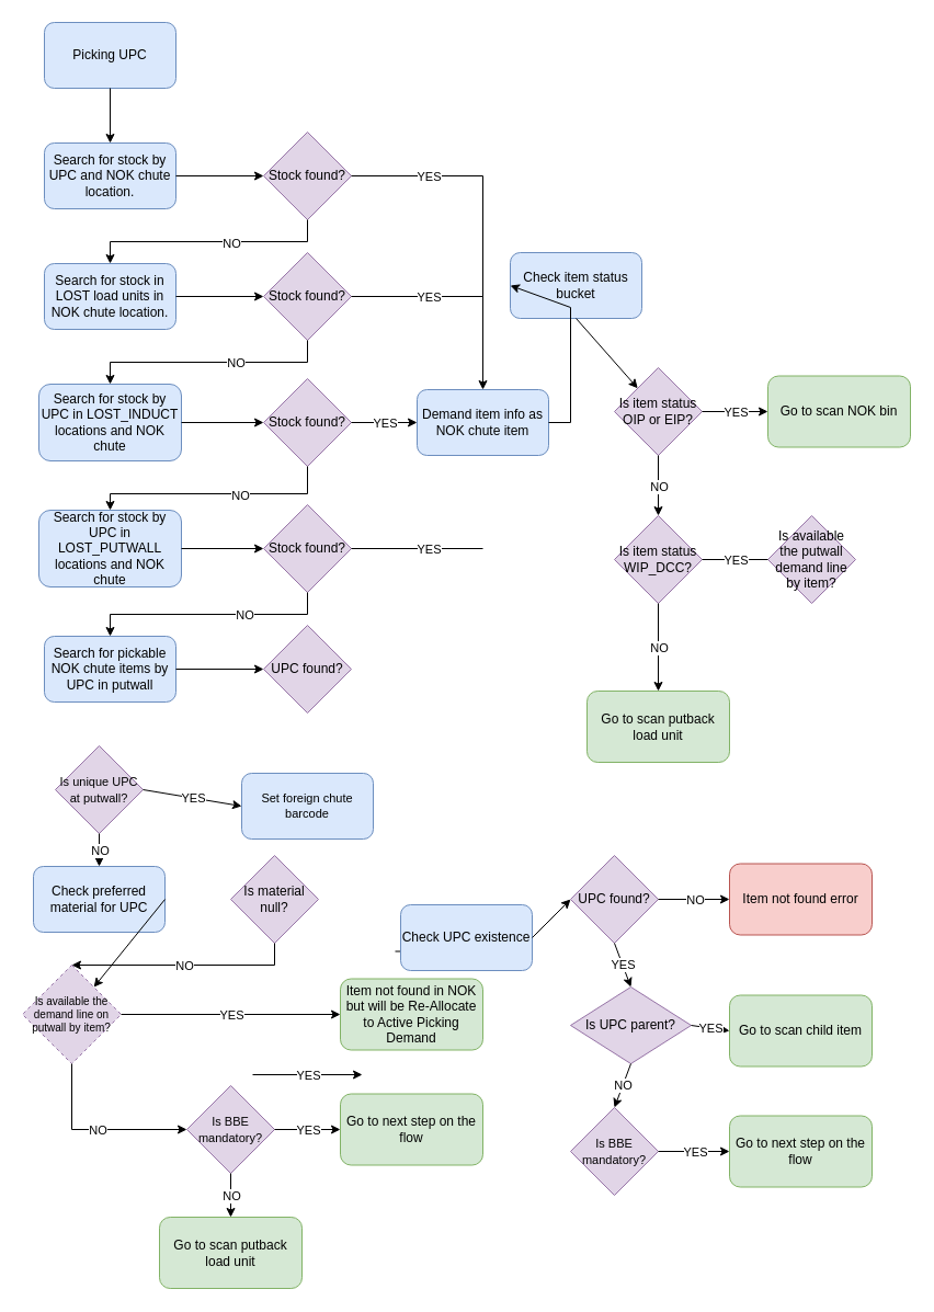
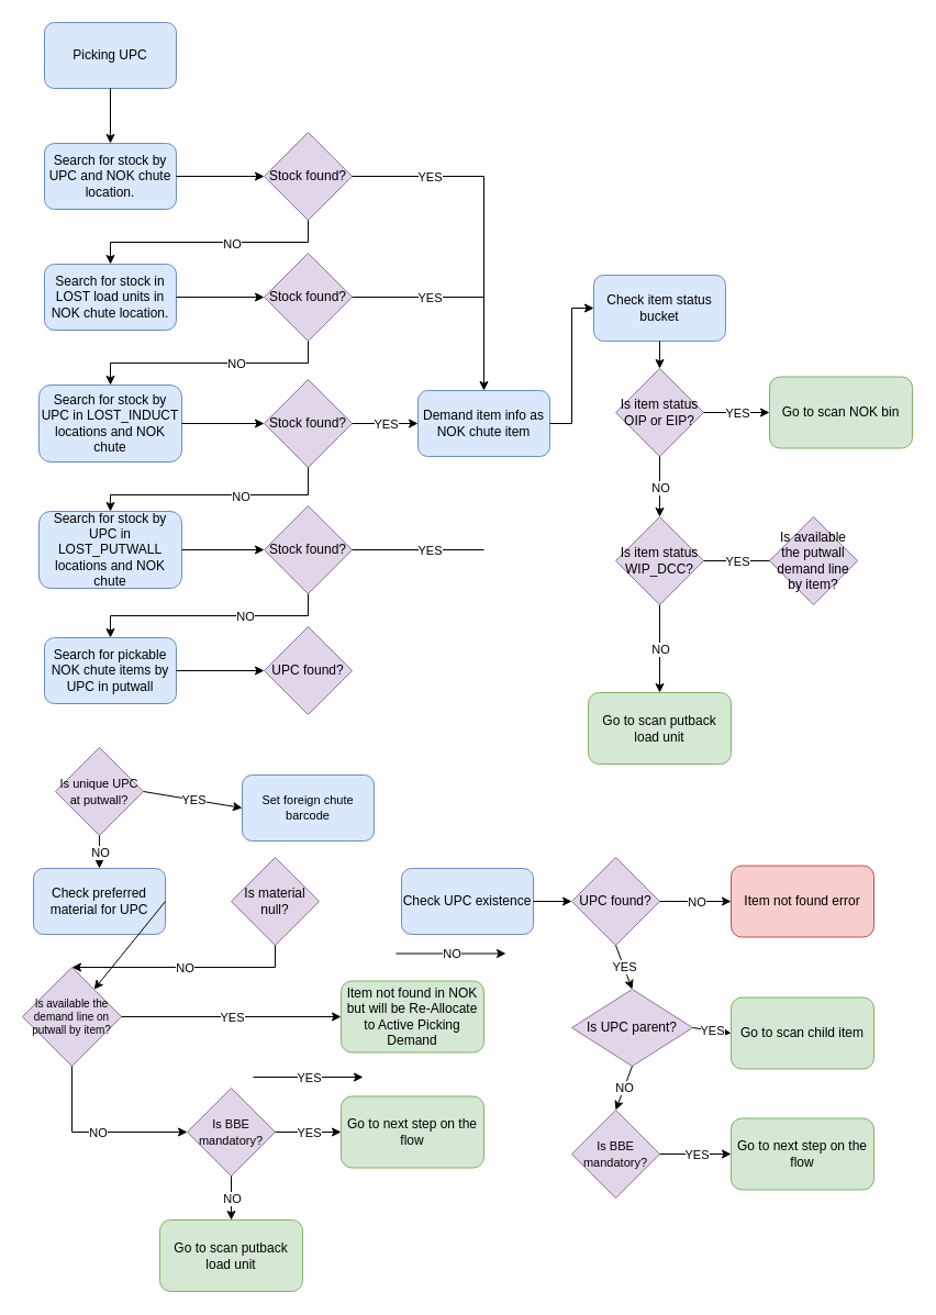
- <mxCell id="65" value="Check item status bucket" style="rounded=1;whiteSpace=wrap;html=1;fontSize=12;fillColor=#dae8fc;strokeColor=#6c8ebf;" parent="1" vertex="1"><mxGeometry x="465" y="230" width="120" height="60" as="geometry" /></mxCell>
+ <mxCell id="65" value="Check item status bucket" style="rounded=1;whiteSpace=wrap;html=1;fontSize=12;fillColor=#dae8fc;strokeColor=#6c8ebf;" parent="1" vertex="1"><mxGeometry x="540" y="250" width="120" height="60" as="geometry" /></mxCell>
- <mxCell id="81" value="Check UPC existence" style="rounded=1;whiteSpace=wrap;html=1;fillColor=#dae8fc;strokeColor=#6c8ebf;" vertex="1" parent="1"><mxGeometry x="365" y="825" width="120" height="60" as="geometry" /></mxCell>
+ <mxCell id="81" value="Check UPC existence" style="rounded=1;whiteSpace=wrap;html=1;fillColor=#dae8fc;strokeColor=#6c8ebf;" vertex="1" parent="1"><mxGeometry x="365" y="790" width="120" height="60" as="geometry" /></mxCell>
- <mxCell id="30" value="Is available the demand line on putwall by item?" style="rhombus;whiteSpace=wrap;html=1;fillColor=#e1d5e7;strokeColor=#9673a6;fontSize=10;dashed=1;" parent="1" vertex="1"><mxGeometry x="20" y="880" width="90" height="90" as="geometry" /></mxCell>
+ <mxCell id="30" value="Is available the demand line on putwall by item?" style="rhombus;whiteSpace=wrap;html=1;fillColor=#e1d5e7;strokeColor=#9673a6;fontSize=10;" parent="1" vertex="1"><mxGeometry x="20" y="880" width="90" height="90" as="geometry" /></mxCell>
